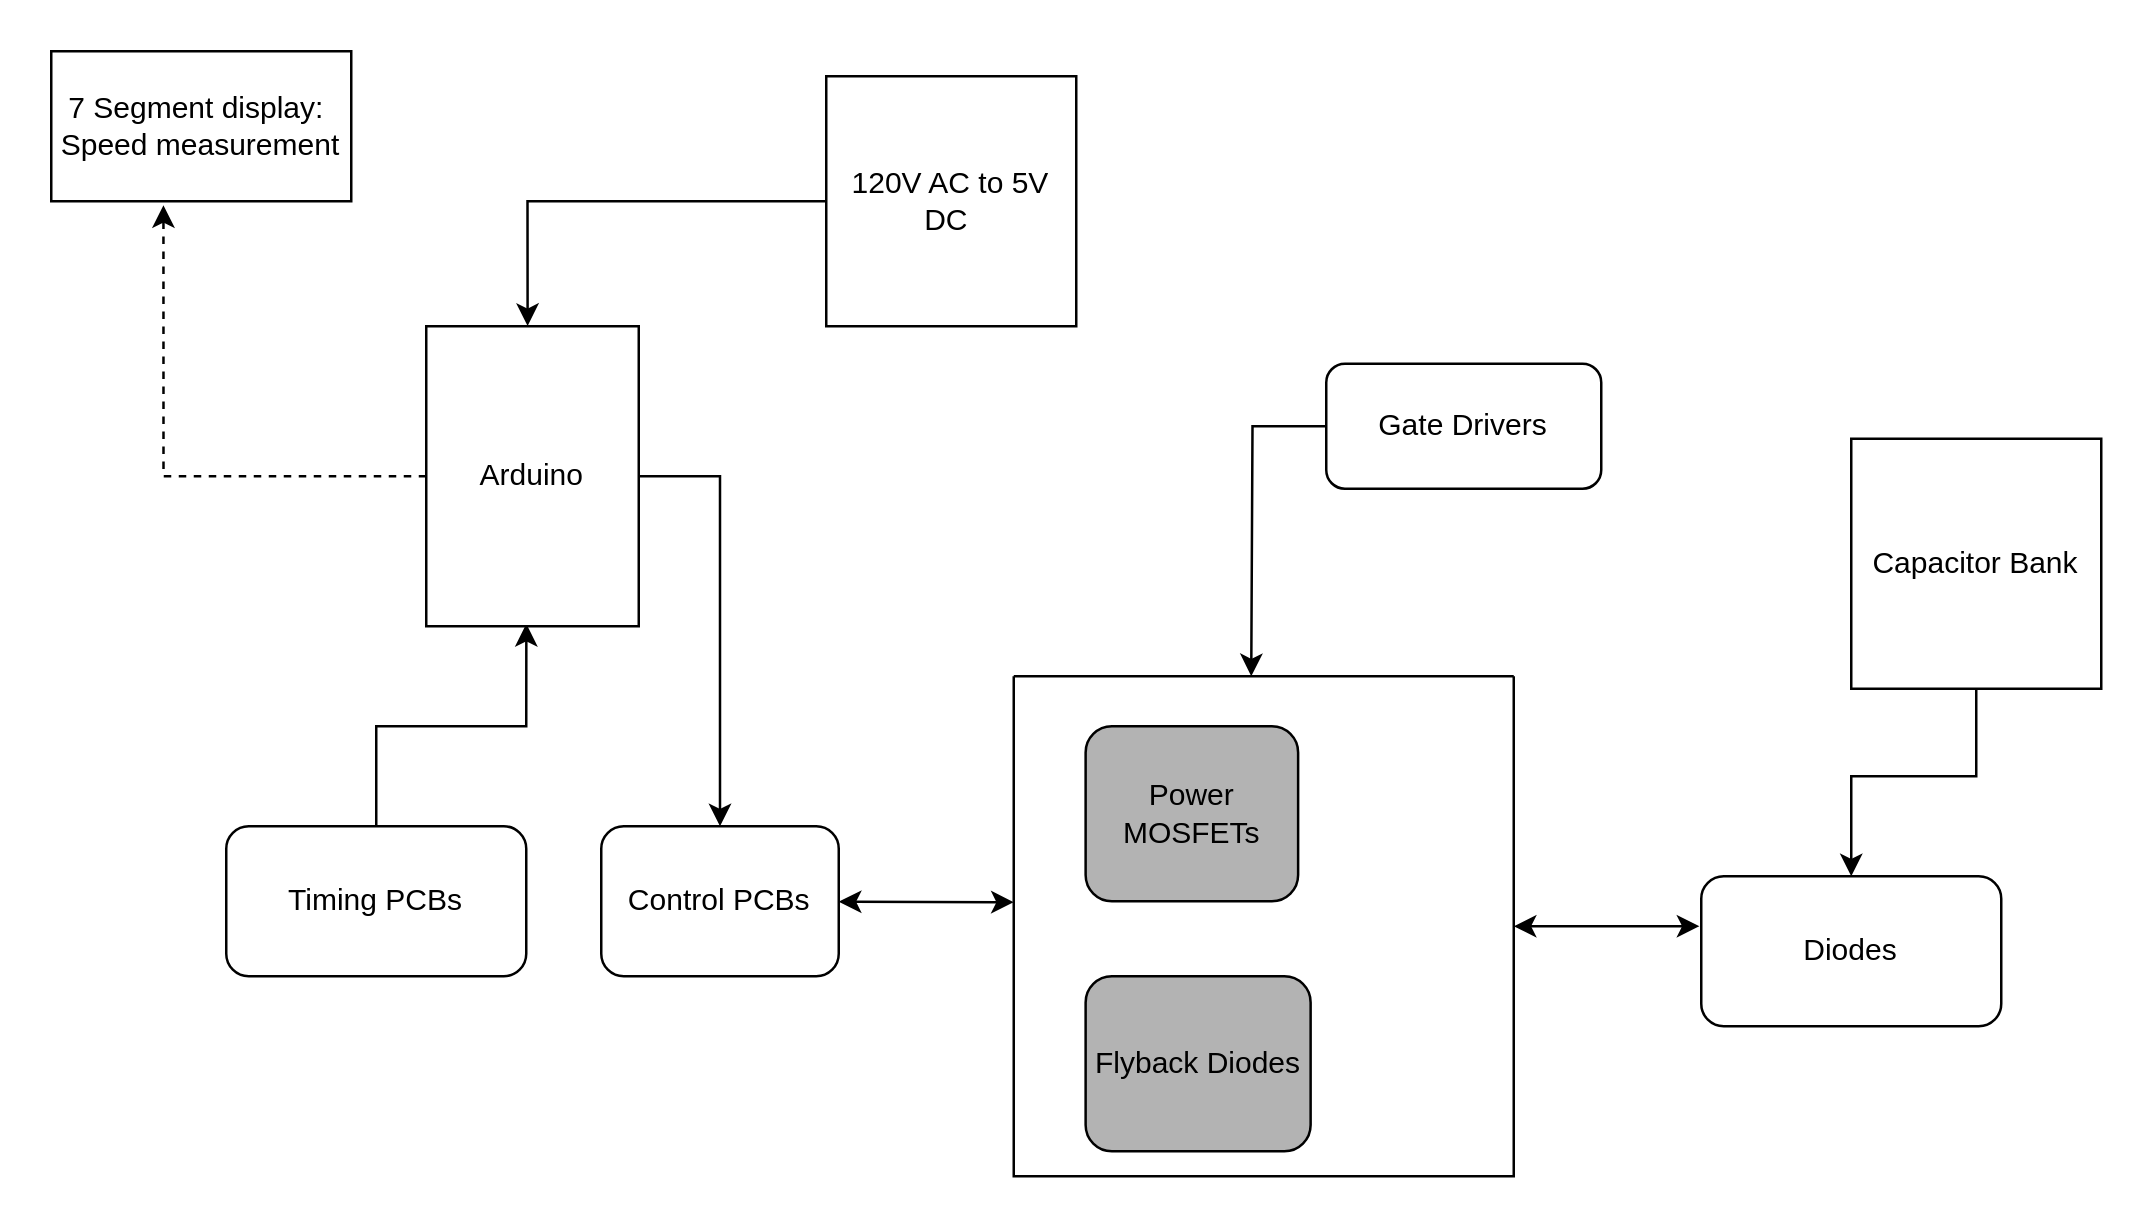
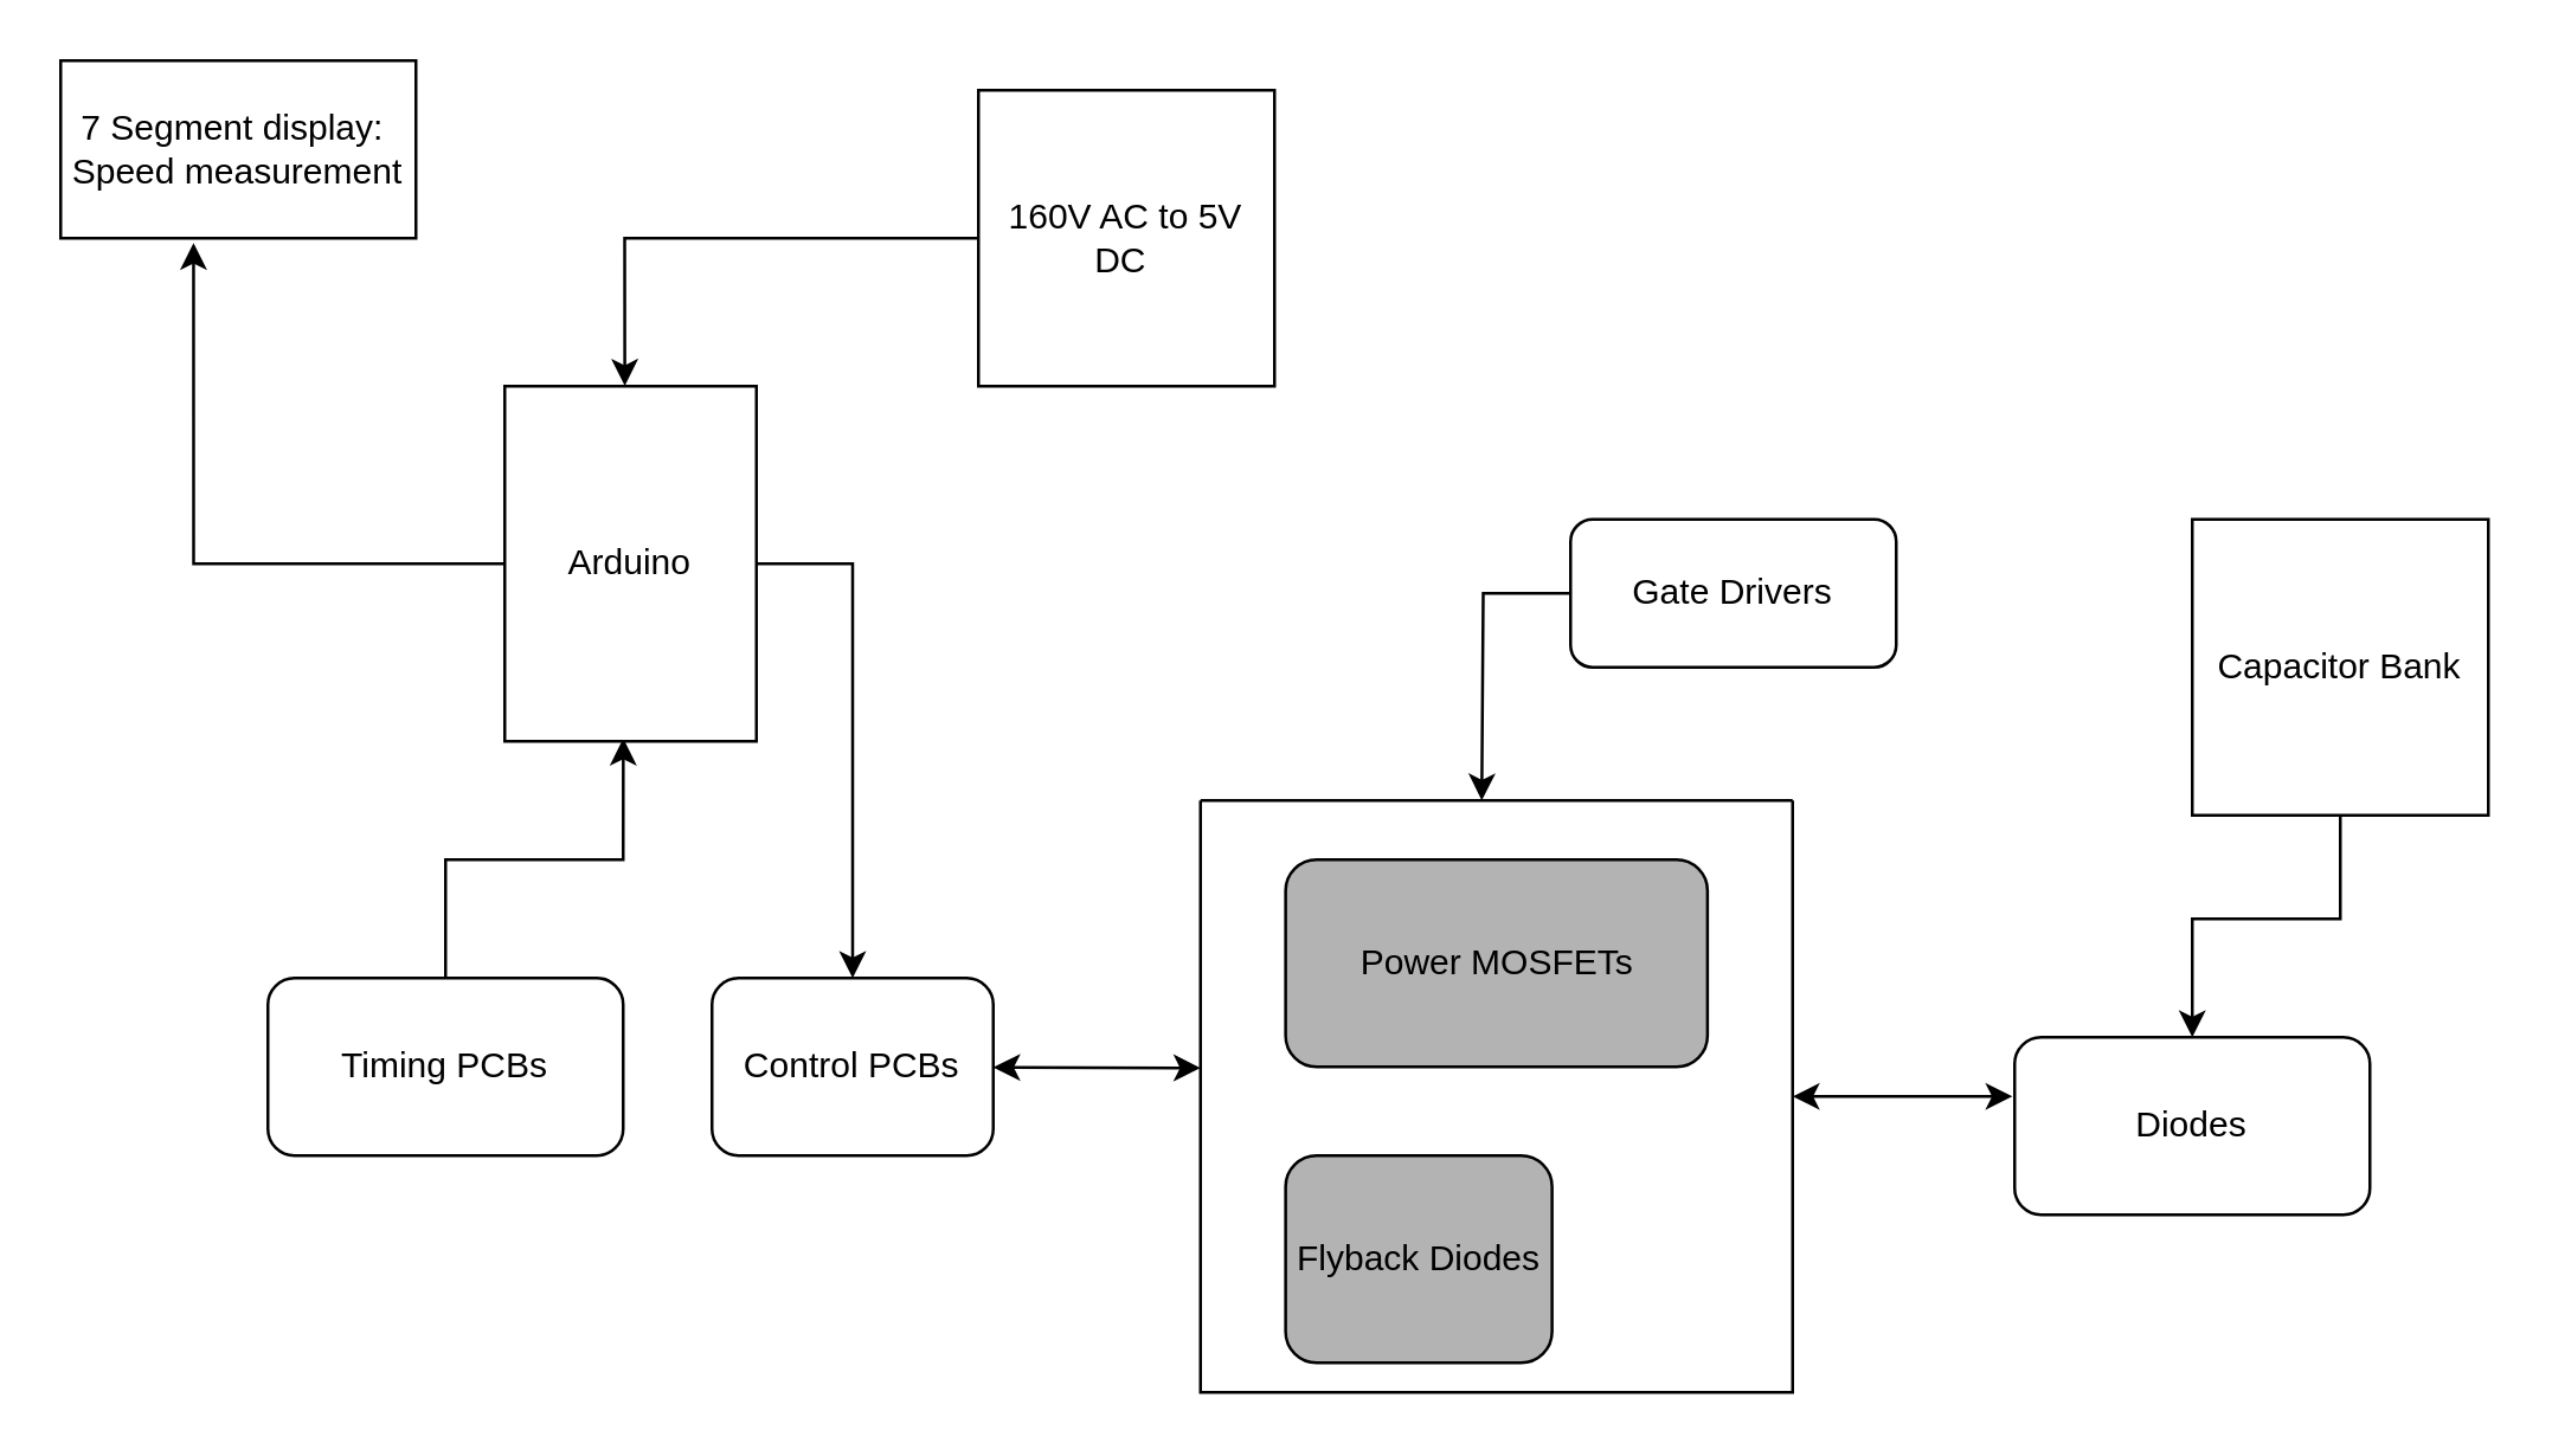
- <mxCell id="9" value="120V AC to 5V DC&amp;nbsp;" style="whiteSpace=wrap;html=1;aspect=fixed;" vertex="1" parent="1"><mxGeometry x="330" y="30" width="100" height="100" as="geometry" /></mxCell>
+ <mxCell id="9" value="160V AC to 5V DC&amp;nbsp;" style="whiteSpace=wrap;html=1;aspect=fixed;" vertex="1" parent="1"><mxGeometry x="330" y="30" width="100" height="100" as="geometry" /></mxCell>
- <mxCell id="17" value="Gate Drivers" style="rounded=1;whiteSpace=wrap;html=1;" vertex="1" parent="1"><mxGeometry x="530" y="145" width="110" height="50" as="geometry" /></mxCell>
+ <mxCell id="17" value="Gate Drivers" style="rounded=1;whiteSpace=wrap;html=1;" vertex="1" parent="1"><mxGeometry x="530" y="175" width="110" height="50" as="geometry" /></mxCell>
- <mxCell id="5" style="edgeStyle=orthogonalEdgeStyle;rounded=0;orthogonalLoop=1;jettySize=auto;html=1;exitX=0.5;exitY=1;exitDx=0;exitDy=0;entryX=0.374;entryY=1.026;entryDx=0;entryDy=0;entryPerimeter=0;dashed=1;" edge="1" parent="1" source="7" target="14"><mxGeometry relative="1" as="geometry"><Array as="points"><mxPoint x="65" y="190" /></Array></mxGeometry></mxCell>
+ <mxCell id="5" style="edgeStyle=orthogonalEdgeStyle;rounded=0;orthogonalLoop=1;jettySize=auto;html=1;exitX=0.5;exitY=1;exitDx=0;exitDy=0;entryX=0.374;entryY=1.026;entryDx=0;entryDy=0;entryPerimeter=0;" edge="1" parent="1" source="7" target="14"><mxGeometry relative="1" as="geometry"><Array as="points"><mxPoint x="65" y="190" /></Array></mxGeometry></mxCell>
- <mxCell id="21" value="Power MOSFETs" style="rounded=1;whiteSpace=wrap;html=1;fillColor=#B3B3B3;" vertex="1" parent="1"><mxGeometry x="433.75" y="290" width="85" height="70" as="geometry" /></mxCell>
+ <mxCell id="21" value="Power MOSFETs" style="rounded=1;whiteSpace=wrap;html=1;fillColor=#B3B3B3;" vertex="1" parent="1"><mxGeometry x="433.75" y="290" width="142.5" height="70" as="geometry" /></mxCell>
